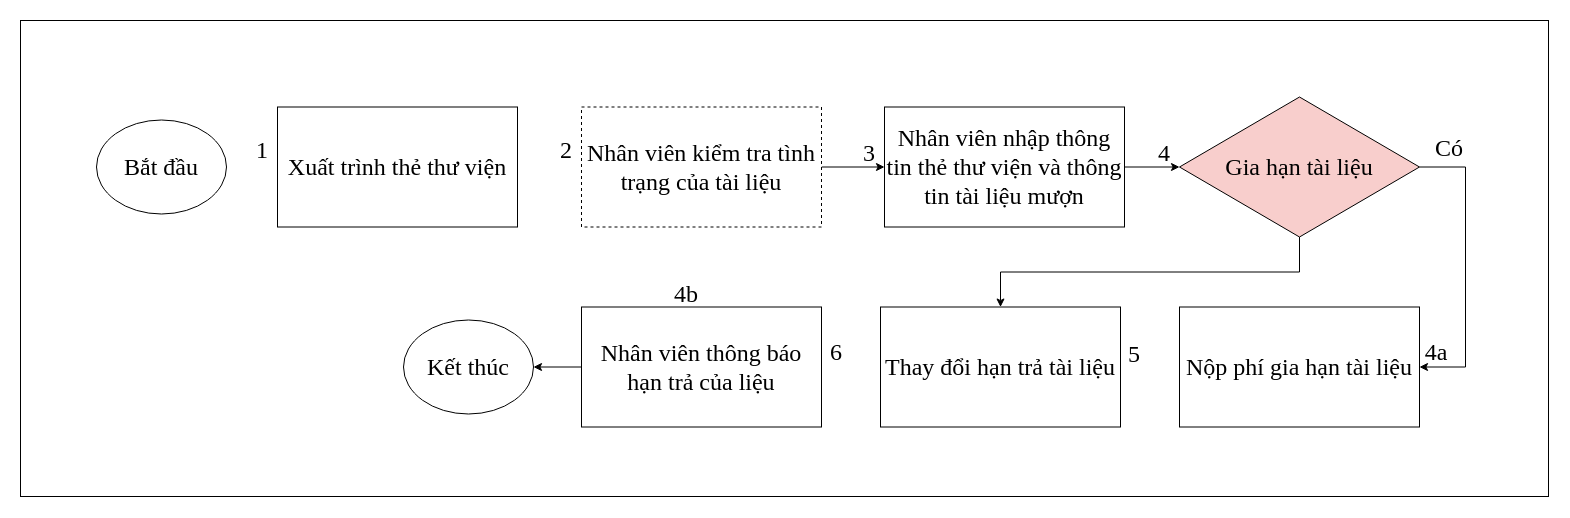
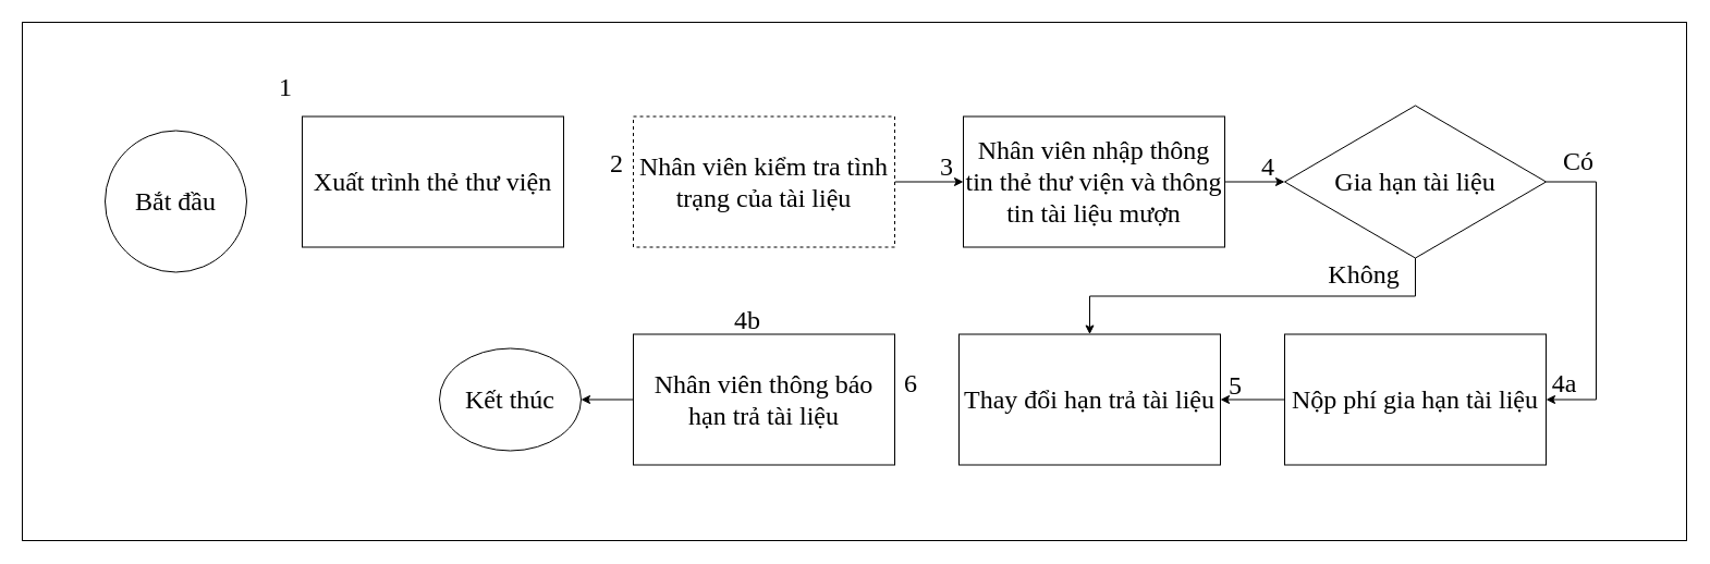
- <mxCell id="20" value="&lt;font style=&quot;font-size: 24px;&quot; face=&quot;Times New Roman&quot;&gt;1&lt;/font&gt;" style="text;html=1;strokeColor=none;fillColor=none;align=center;verticalAlign=middle;whiteSpace=wrap;rounded=0;" vertex="1" parent="1"><mxGeometry x="247" y="135" width="30" height="30" as="geometry" /></mxCell>
+ <mxCell id="20" value="&lt;font style=&quot;font-size: 24px;&quot; face=&quot;Times New Roman&quot;&gt;1&lt;/font&gt;" style="text;html=1;strokeColor=none;fillColor=none;align=center;verticalAlign=middle;whiteSpace=wrap;rounded=0;" vertex="1" parent="1"><mxGeometry x="247" y="65" width="30" height="30" as="geometry" /></mxCell>
- <mxCell id="18" value="&lt;font style=&quot;font-size: 24px;&quot; face=&quot;Times New Roman&quot;&gt;Bắt đầu&lt;/font&gt;" style="ellipse;whiteSpace=wrap;html=1;" vertex="1" parent="1"><mxGeometry x="96" y="119.5" width="130" height="94" as="geometry" /></mxCell>
+ <mxCell id="18" value="&lt;font style=&quot;font-size: 24px;&quot; face=&quot;Times New Roman&quot;&gt;Bắt đầu&lt;/font&gt;" style="ellipse;whiteSpace=wrap;html=1;" vertex="1" parent="1"><mxGeometry x="96" y="119.5" width="130" height="130" as="geometry" /></mxCell>
- <mxCell id="10" value="&lt;font style=&quot;font-size: 24px;&quot; face=&quot;Times New Roman&quot;&gt;Gia hạn tài liệu&lt;/font&gt;" style="rhombus;whiteSpace=wrap;html=1;fillColor=#f8cecc;" vertex="1" parent="1"><mxGeometry x="1179" y="96.5" width="240" height="140" as="geometry" /></mxCell>
+ <mxCell id="10" value="&lt;font style=&quot;font-size: 24px;&quot; face=&quot;Times New Roman&quot;&gt;Gia hạn tài liệu&lt;/font&gt;" style="rhombus;whiteSpace=wrap;html=1;" vertex="1" parent="1"><mxGeometry x="1179" y="96.5" width="240" height="140" as="geometry" /></mxCell>
+ <mxCell id="17" value="&lt;font face=&quot;Times New Roman&quot; style=&quot;font-size: 24px;&quot;&gt;Không&lt;/font&gt;" style="text;html=1;strokeColor=none;fillColor=none;align=center;verticalAlign=middle;whiteSpace=wrap;rounded=0;" vertex="1" parent="1"><mxGeometry x="1222" y="236.5" width="60" height="30" as="geometry" /></mxCell>
+ <mxCell id="14" style="edgeStyle=orthogonalEdgeStyle;rounded=0;orthogonalLoop=1;jettySize=auto;html=1;" edge="1" parent="1" source="15" target="11"><mxGeometry relative="1" as="geometry" /></mxCell>
- <mxCell id="7" value="&lt;font style=&quot;font-size: 24px;&quot; face=&quot;Times New Roman&quot;&gt;Nhân viên thông báo hạn trả của liệu&lt;/font&gt;" style="whiteSpace=wrap;html=1;rounded=0;" vertex="1" parent="1"><mxGeometry x="581" y="306.5" width="240" height="120" as="geometry" /></mxCell>
+ <mxCell id="7" value="&lt;font style=&quot;font-size: 24px;&quot; face=&quot;Times New Roman&quot;&gt;Nhân viên thông báo hạn trả tài liệu&lt;/font&gt;" style="whiteSpace=wrap;html=1;rounded=0;" vertex="1" parent="1"><mxGeometry x="581" y="306.5" width="240" height="120" as="geometry" /></mxCell>
